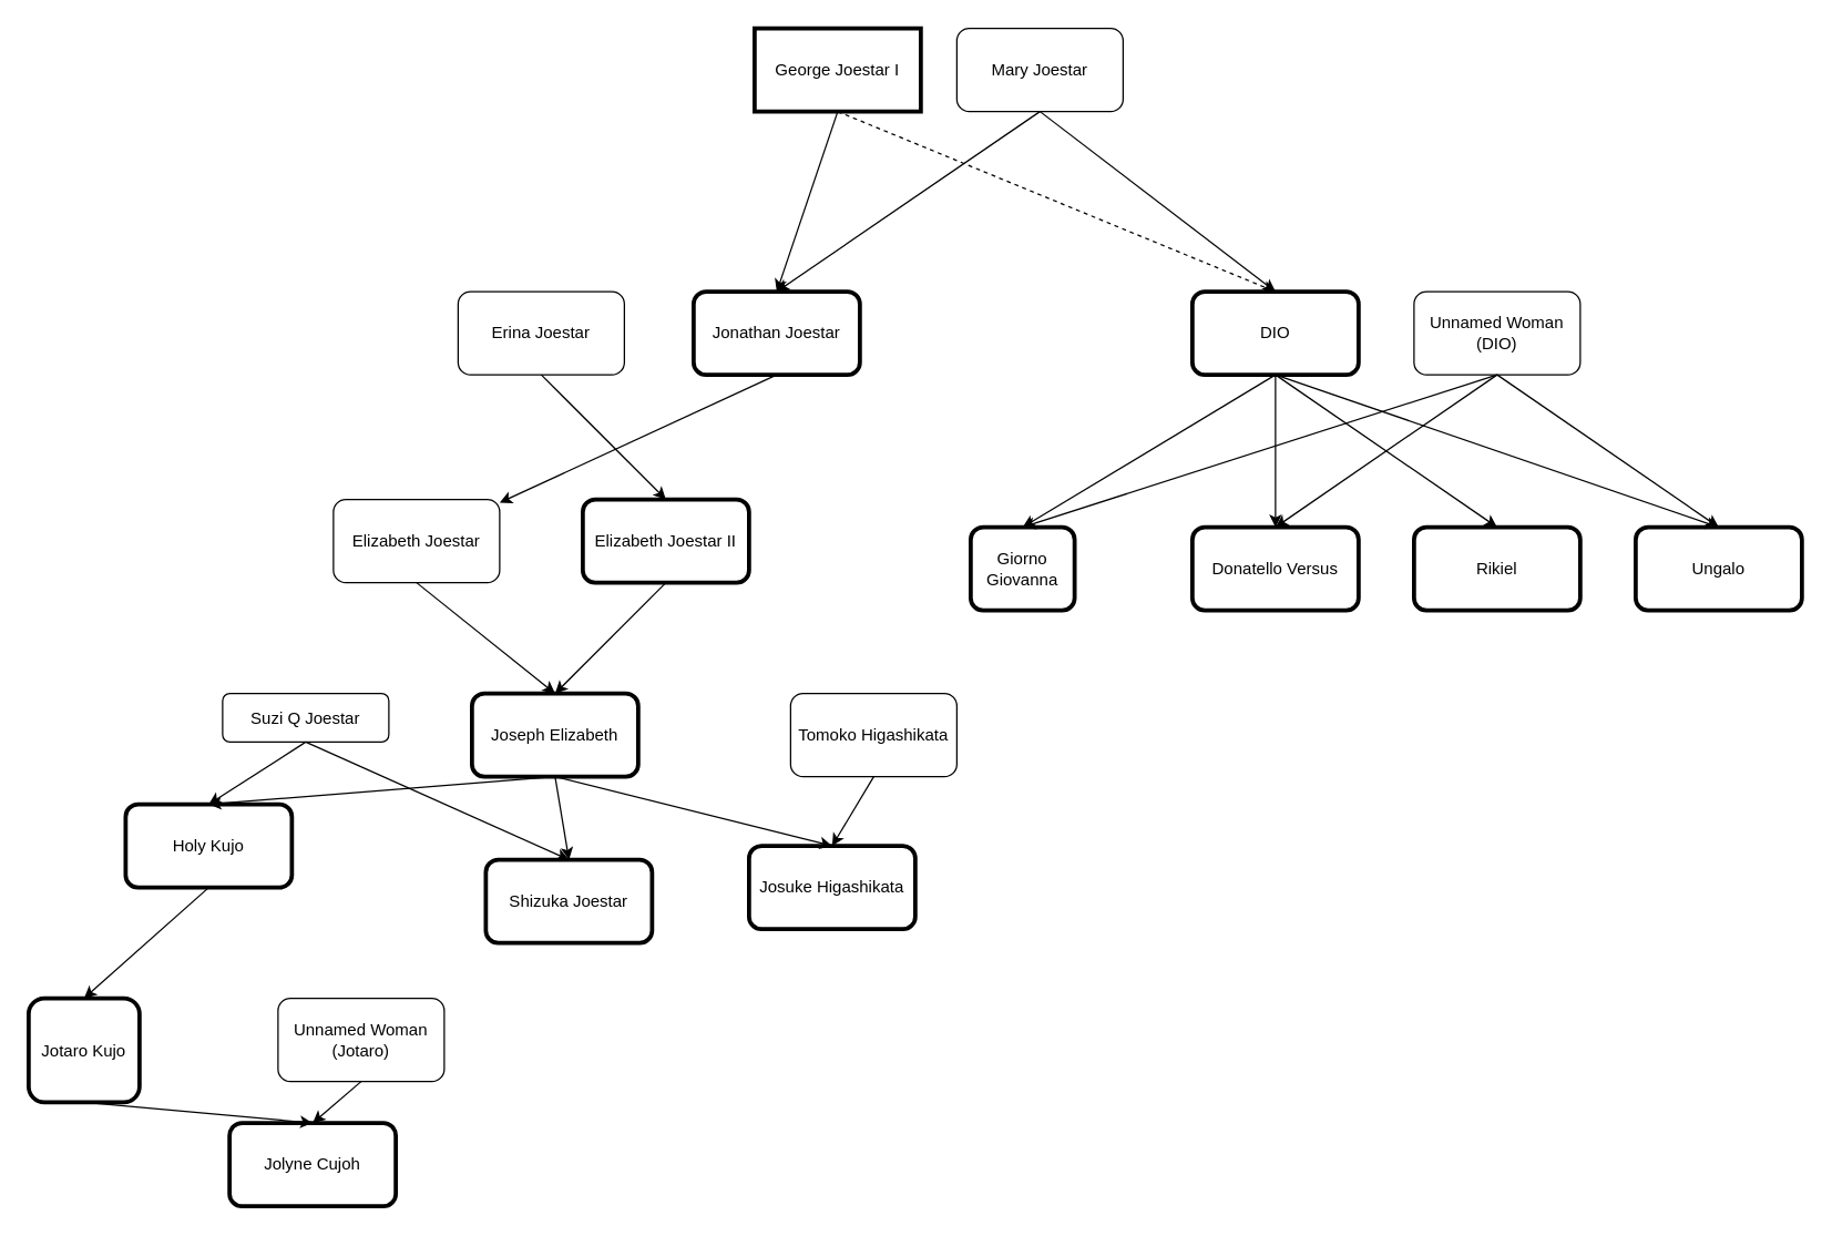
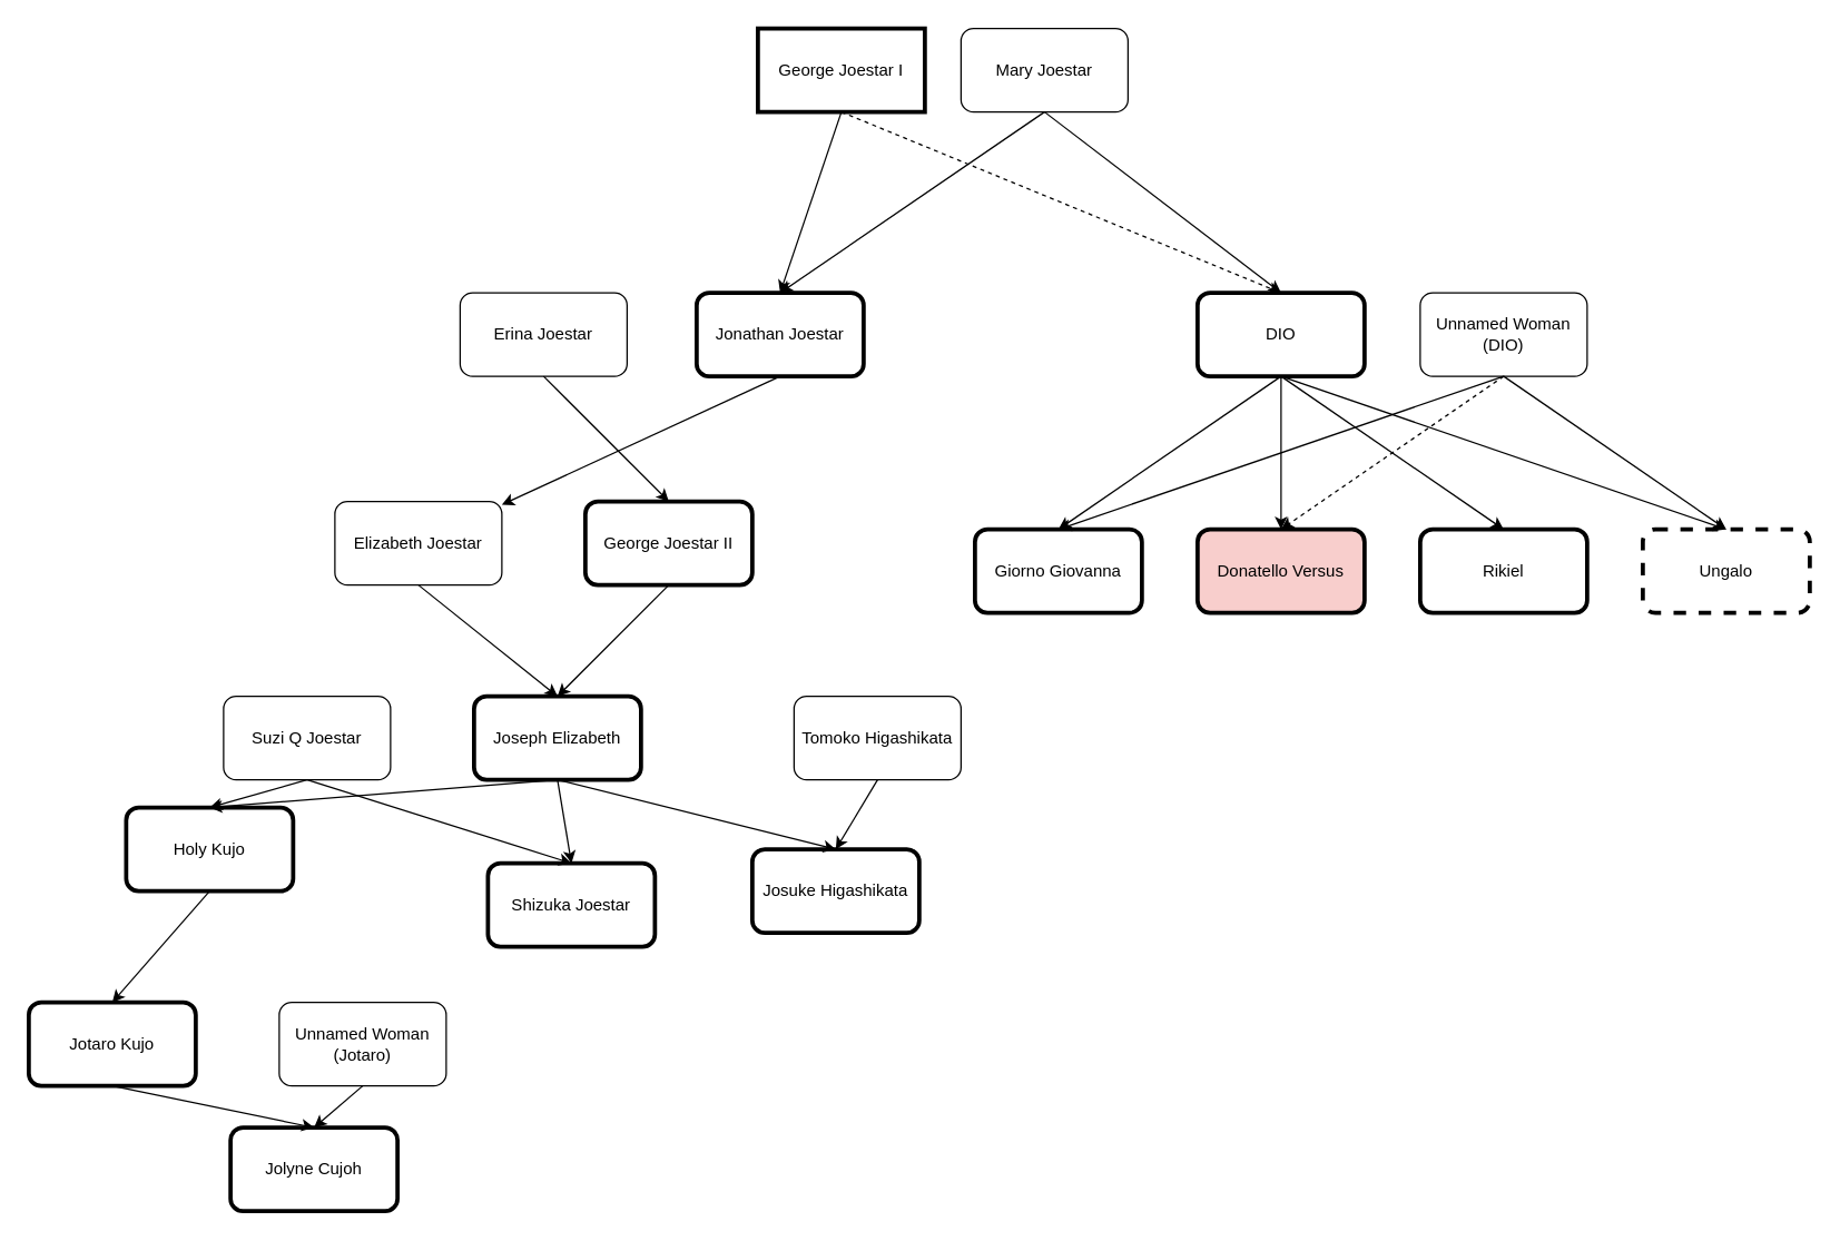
- <mxCell id="25" value="" style="endArrow=classic;html=1;rounded=0;exitX=0.5;exitY=1;exitDx=0;exitDy=0;entryX=0.5;entryY=0;entryDx=0;entryDy=0;" edge="1" parent="1" source="11" target="17"><mxGeometry width="50" height="50" relative="1" as="geometry"><mxPoint x="1070" y="450" as="sourcePoint" /><mxPoint x="1120" y="400" as="targetPoint" /></mxGeometry></mxCell>
+ <mxCell id="25" value="" style="endArrow=classic;html=1;rounded=0;exitX=0.5;exitY=1;exitDx=0;exitDy=0;entryX=0.5;entryY=0;entryDx=0;entryDy=0;dashed=1;" edge="1" parent="1" source="11" target="17"><mxGeometry width="50" height="50" relative="1" as="geometry"><mxPoint x="1070" y="450" as="sourcePoint" /><mxPoint x="1120" y="400" as="targetPoint" /></mxGeometry></mxCell>
- <mxCell id="12" value="Elizabeth Joestar II" style="rounded=1;whiteSpace=wrap;html=1;strokeWidth=3;" vertex="1" parent="1"><mxGeometry x="420" y="360" width="120" height="60" as="geometry" /></mxCell>
+ <mxCell id="12" value="George Joestar II" style="rounded=1;whiteSpace=wrap;html=1;strokeWidth=3;" vertex="1" parent="1"><mxGeometry x="420" y="360" width="120" height="60" as="geometry" /></mxCell>
- <mxCell id="16" value="Giorno Giovanna" style="rounded=1;whiteSpace=wrap;html=1;strokeWidth=3;" vertex="1" parent="1"><mxGeometry x="700" y="380" width="75" height="60" as="geometry" /></mxCell>
+ <mxCell id="16" value="Giorno Giovanna" style="rounded=1;whiteSpace=wrap;html=1;strokeWidth=3;" vertex="1" parent="1"><mxGeometry x="700" y="380" width="120" height="60" as="geometry" /></mxCell>
- <mxCell id="17" value="Donatello Versus" style="rounded=1;whiteSpace=wrap;html=1;strokeWidth=3;" vertex="1" parent="1"><mxGeometry x="860" y="380" width="120" height="60" as="geometry" /></mxCell>
+ <mxCell id="17" value="Donatello Versus" style="rounded=1;whiteSpace=wrap;html=1;strokeWidth=3;fillColor=#f8cecc;" vertex="1" parent="1"><mxGeometry x="860" y="380" width="120" height="60" as="geometry" /></mxCell>
- <mxCell id="19" value="&lt;div&gt;Ungalo&lt;/div&gt;" style="rounded=1;whiteSpace=wrap;html=1;strokeWidth=3;" vertex="1" parent="1"><mxGeometry x="1180" y="380" width="120" height="60" as="geometry" /></mxCell>
+ <mxCell id="19" value="&lt;div&gt;Ungalo&lt;/div&gt;" style="rounded=1;whiteSpace=wrap;html=1;strokeWidth=3;dashed=1;" vertex="1" parent="1"><mxGeometry x="1180" y="380" width="120" height="60" as="geometry" /></mxCell>
- <mxCell id="30" value="Suzi Q Joestar" style="rounded=1;whiteSpace=wrap;html=1;" vertex="1" parent="1"><mxGeometry x="160" y="500" width="120" height="35" as="geometry" /></mxCell>
+ <mxCell id="30" value="Suzi Q Joestar" style="rounded=1;whiteSpace=wrap;html=1;" vertex="1" parent="1"><mxGeometry x="160" y="500" width="120" height="60" as="geometry" /></mxCell>
- <mxCell id="41" value="Jotaro Kujo" style="rounded=1;whiteSpace=wrap;html=1;strokeWidth=3;" vertex="1" parent="1"><mxGeometry x="20" y="720" width="80" height="75" as="geometry" /></mxCell>
+ <mxCell id="41" value="Jotaro Kujo" style="rounded=1;whiteSpace=wrap;html=1;strokeWidth=3;" vertex="1" parent="1"><mxGeometry x="20" y="720" width="120" height="60" as="geometry" /></mxCell>
